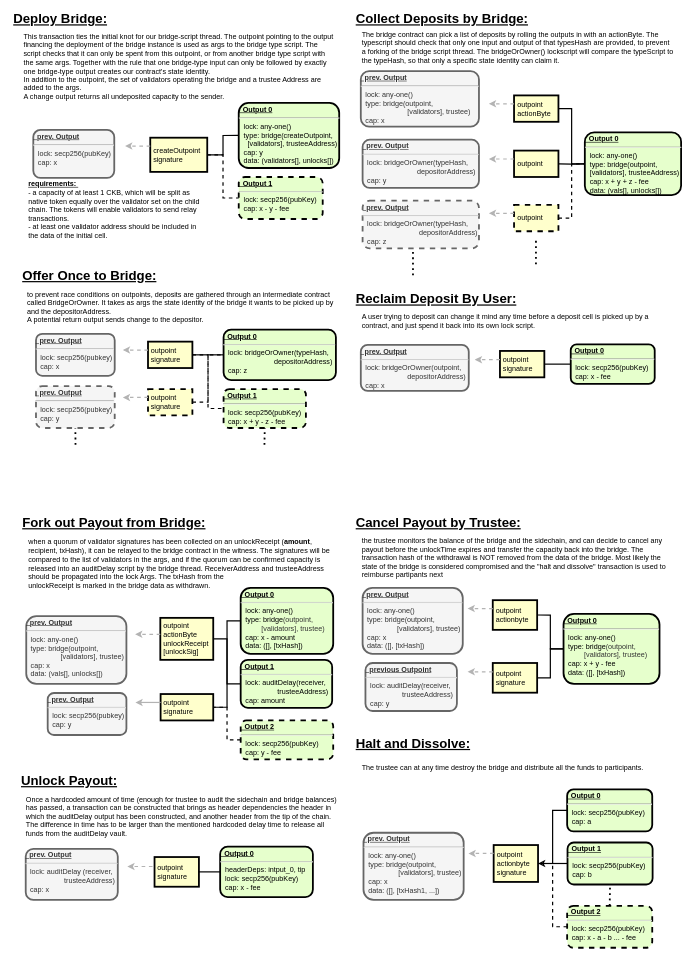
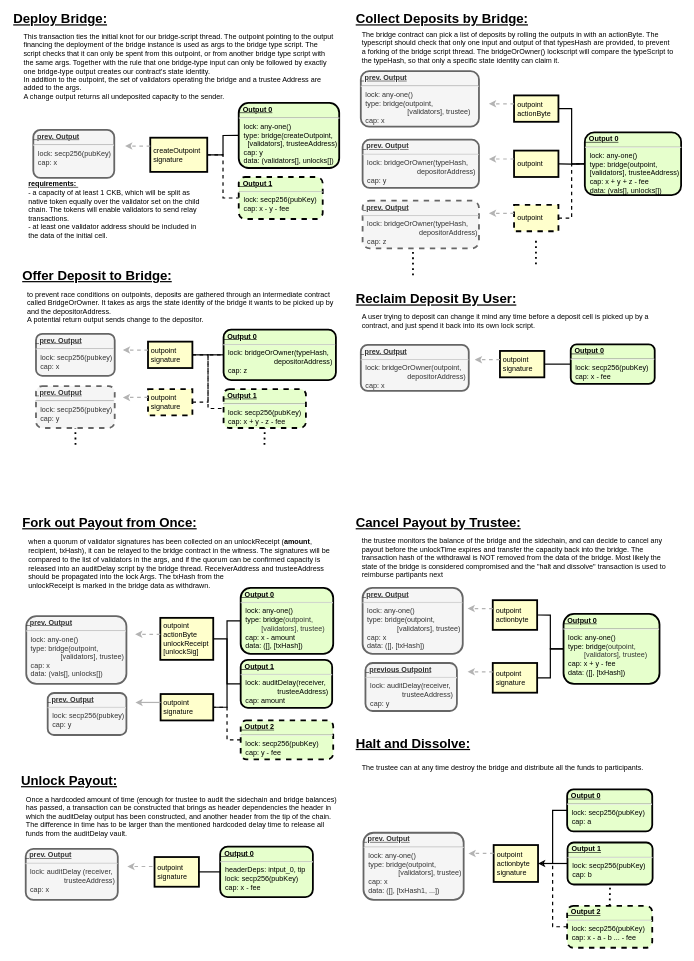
- <mxCell id="17" value="&lt;font style=&quot;font-size: 22px&quot;&gt;&lt;b&gt;&lt;u&gt;Offer Once to Bridge:&lt;/u&gt;&lt;/b&gt;&lt;/font&gt;" style="text;html=1;strokeColor=none;fillColor=none;align=left;verticalAlign=middle;whiteSpace=wrap;rounded=0;dashed=1;" parent="1" vertex="1"><mxGeometry x="35" y="449" width="256.5" height="20" as="geometry" /></mxCell>
+ <mxCell id="17" value="&lt;font style=&quot;font-size: 22px&quot;&gt;&lt;b&gt;&lt;u&gt;Offer Deposit to Bridge:&lt;/u&gt;&lt;/b&gt;&lt;/font&gt;" style="text;html=1;strokeColor=none;fillColor=none;align=left;verticalAlign=middle;whiteSpace=wrap;rounded=0;dashed=1;" parent="1" vertex="1"><mxGeometry x="35" y="449" width="256.5" height="20" as="geometry" /></mxCell>
- <mxCell id="35" value="&lt;font style=&quot;font-size: 22px&quot;&gt;&lt;b&gt;&lt;u&gt;Fork out Payout from Bridge:&lt;/u&gt;&lt;/b&gt;&lt;/font&gt;" style="text;html=1;strokeColor=none;fillColor=none;align=left;verticalAlign=middle;whiteSpace=wrap;rounded=0;dashed=1;" parent="1" vertex="1"><mxGeometry x="35" y="861" width="316" height="20" as="geometry" /></mxCell>
+ <mxCell id="35" value="&lt;font style=&quot;font-size: 22px&quot;&gt;&lt;b&gt;&lt;u&gt;Fork out Payout from Once:&lt;/u&gt;&lt;/b&gt;&lt;/font&gt;" style="text;html=1;strokeColor=none;fillColor=none;align=left;verticalAlign=middle;whiteSpace=wrap;rounded=0;dashed=1;" parent="1" vertex="1"><mxGeometry x="35" y="861" width="316" height="20" as="geometry" /></mxCell>
